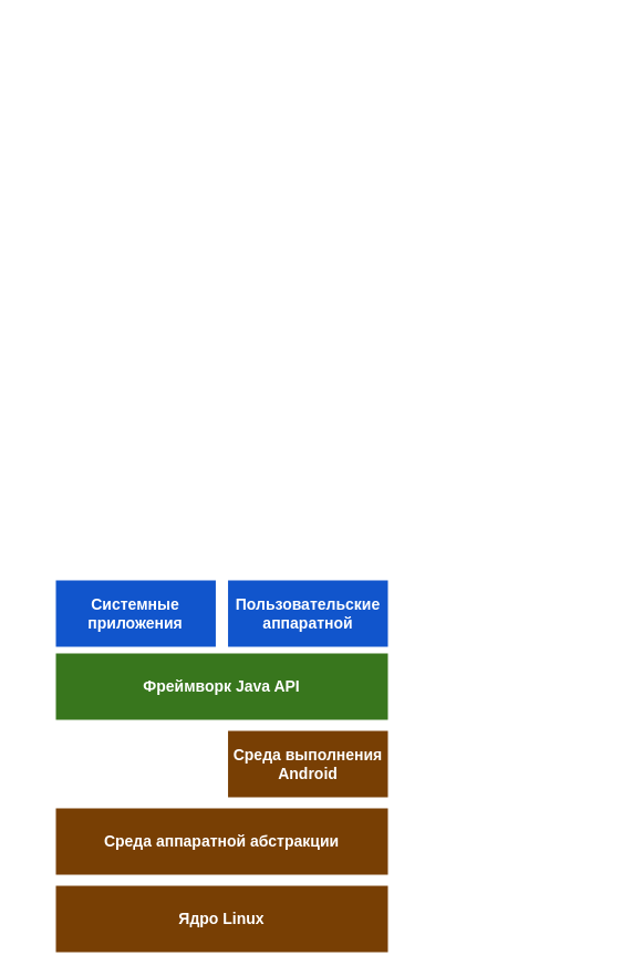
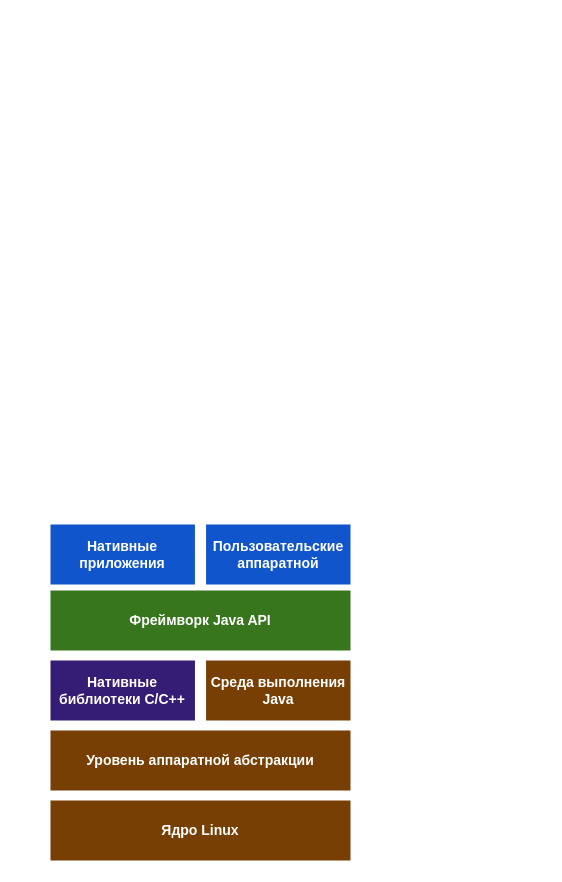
- <mxCell id="4" value="Системные приложения" style="rounded=0;whiteSpace=wrap;html=1;fontFamily=Helvetica;fontSize=14;fontStyle=1;labelBackgroundColor=none;fillColor=#1155cc;fontColor=#ffffff;strokeColor=none;" vertex="1" parent="3"><mxGeometry width="144.444" height="60" as="geometry" /></mxCell>
+ <mxCell id="4" value="Нативные приложения" style="rounded=0;whiteSpace=wrap;html=1;fontFamily=Helvetica;fontSize=14;fontStyle=1;labelBackgroundColor=none;fillColor=#1155cc;fontColor=#ffffff;strokeColor=none;" vertex="1" parent="3"><mxGeometry width="144.444" height="60" as="geometry" /></mxCell>
+ <mxCell id="7" value="Нативные библиотеки C/C++" style="rounded=0;whiteSpace=wrap;html=1;fontFamily=Helvetica;fontSize=14;fontStyle=1;fontColor=#ffffff;labelBackgroundColor=none;fillColor=#351c75;strokeColor=none;" vertex="1" parent="3"><mxGeometry y="136" width="144.444" height="60" as="geometry" /></mxCell>
- <mxCell id="8" value="Cреда выполнения Android" style="rounded=0;whiteSpace=wrap;html=1;fontFamily=Helvetica;fontSize=14;fontStyle=1;fontColor=#ffffff;labelBackgroundColor=none;strokeColor=none;fillColor=#783f04;" vertex="1" parent="3"><mxGeometry x="155.556" y="136" width="144.444" height="60" as="geometry" /></mxCell>
+ <mxCell id="8" value="Cреда выполнения Java" style="rounded=0;whiteSpace=wrap;html=1;fontFamily=Helvetica;fontSize=14;fontStyle=1;fontColor=#ffffff;labelBackgroundColor=none;strokeColor=none;fillColor=#783f04;" vertex="1" parent="3"><mxGeometry x="155.556" y="136" width="144.444" height="60" as="geometry" /></mxCell>
- <mxCell id="9" value="Cреда аппаратной абстракции" style="rounded=0;whiteSpace=wrap;html=1;fontFamily=Helvetica;fontSize=14;fontStyle=1;fontColor=#ffffff;labelBackgroundColor=none;strokeColor=none;fillColor=#783f04;" vertex="1" parent="3"><mxGeometry y="206" width="300" height="60" as="geometry" /></mxCell>
+ <mxCell id="9" value="Уровень аппаратной абстракции" style="rounded=0;whiteSpace=wrap;html=1;fontFamily=Helvetica;fontSize=14;fontStyle=1;fontColor=#ffffff;labelBackgroundColor=none;strokeColor=none;fillColor=#783f04;" vertex="1" parent="3"><mxGeometry y="206" width="300" height="60" as="geometry" /></mxCell>
